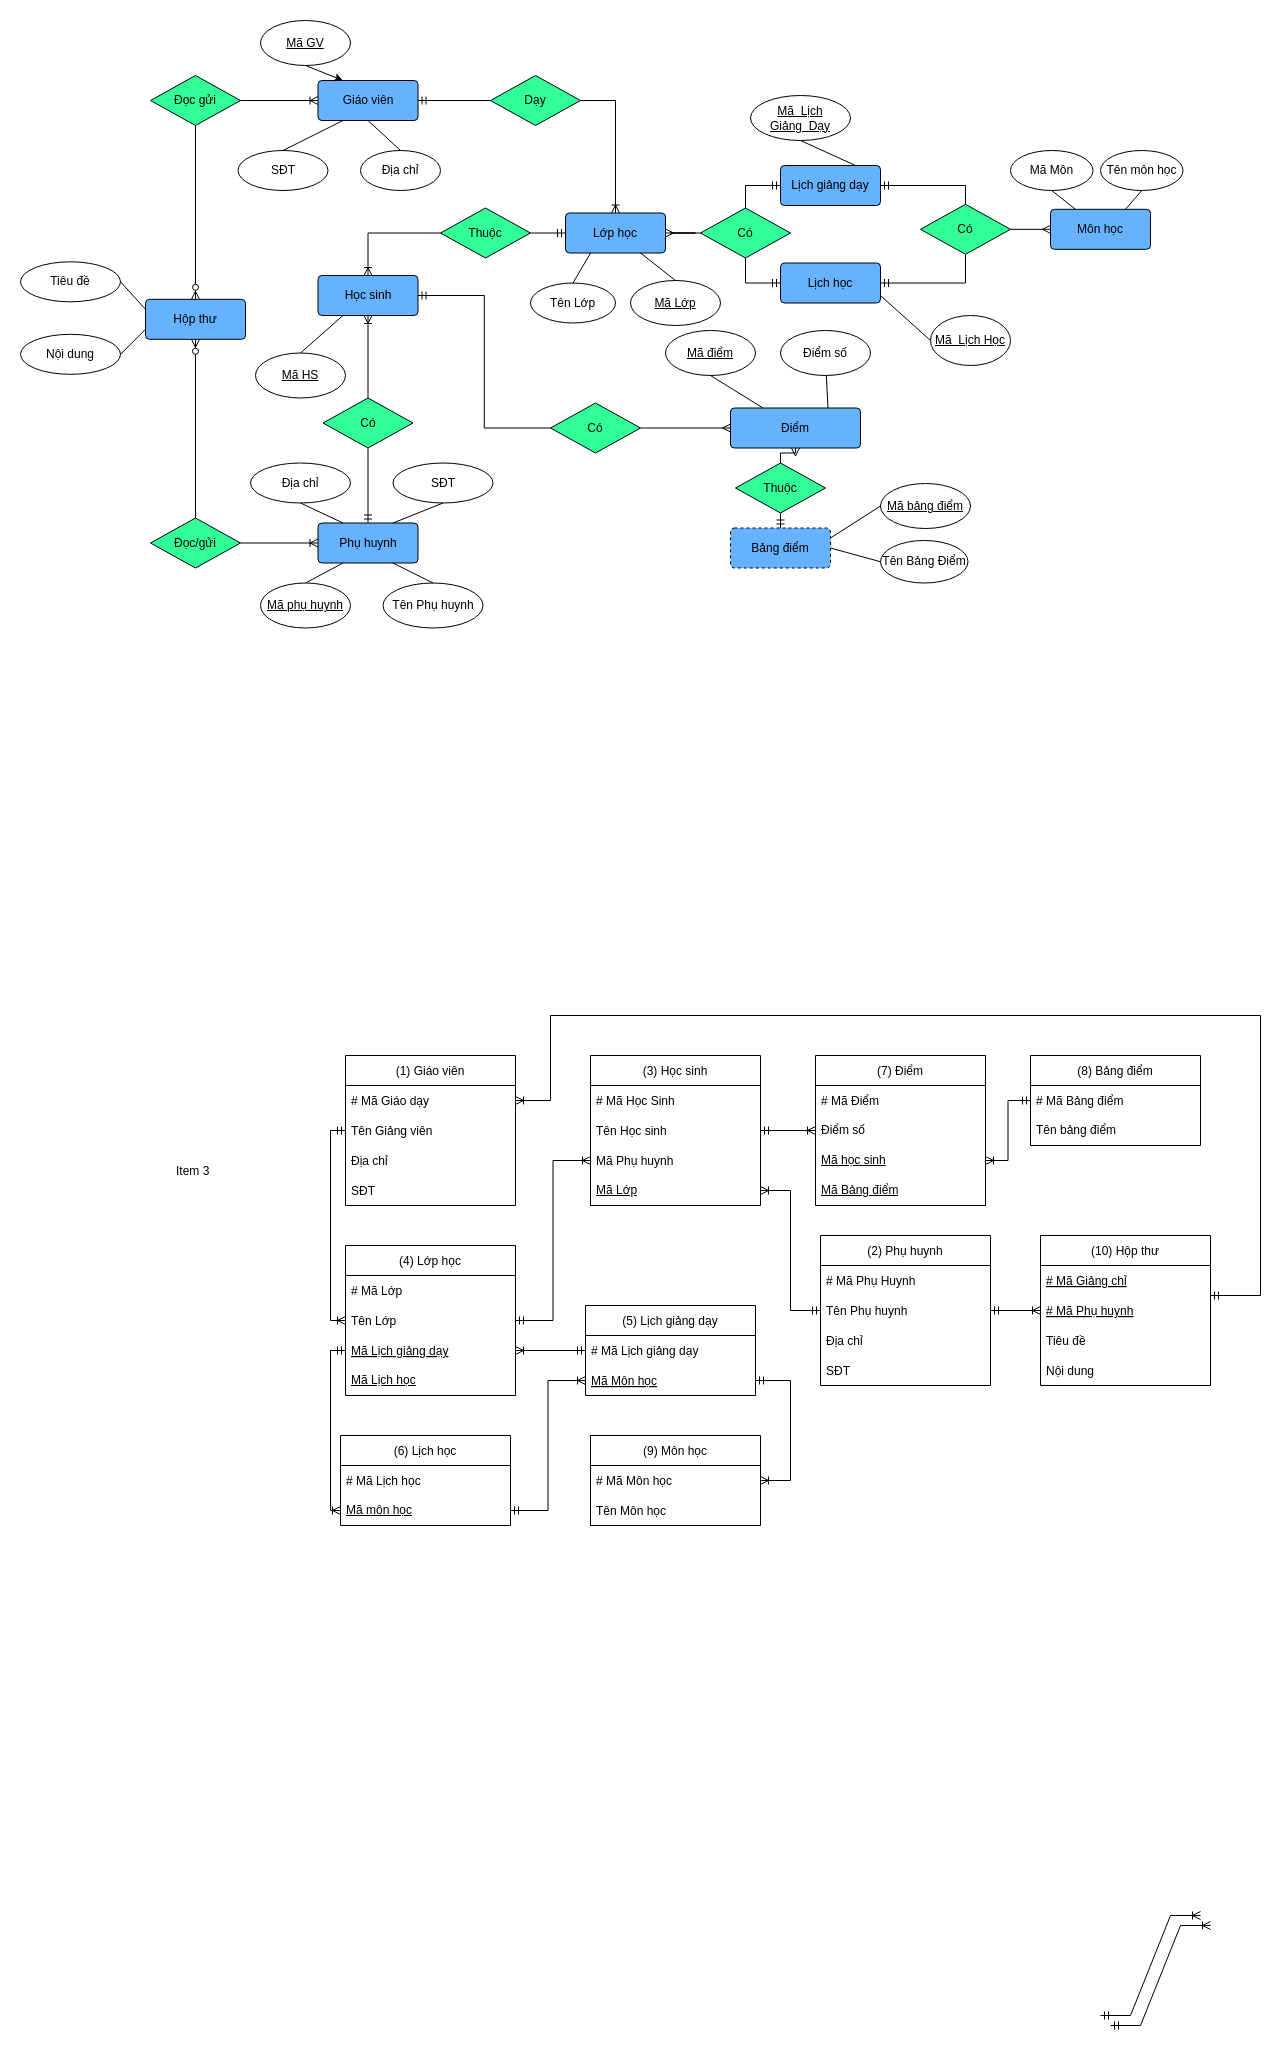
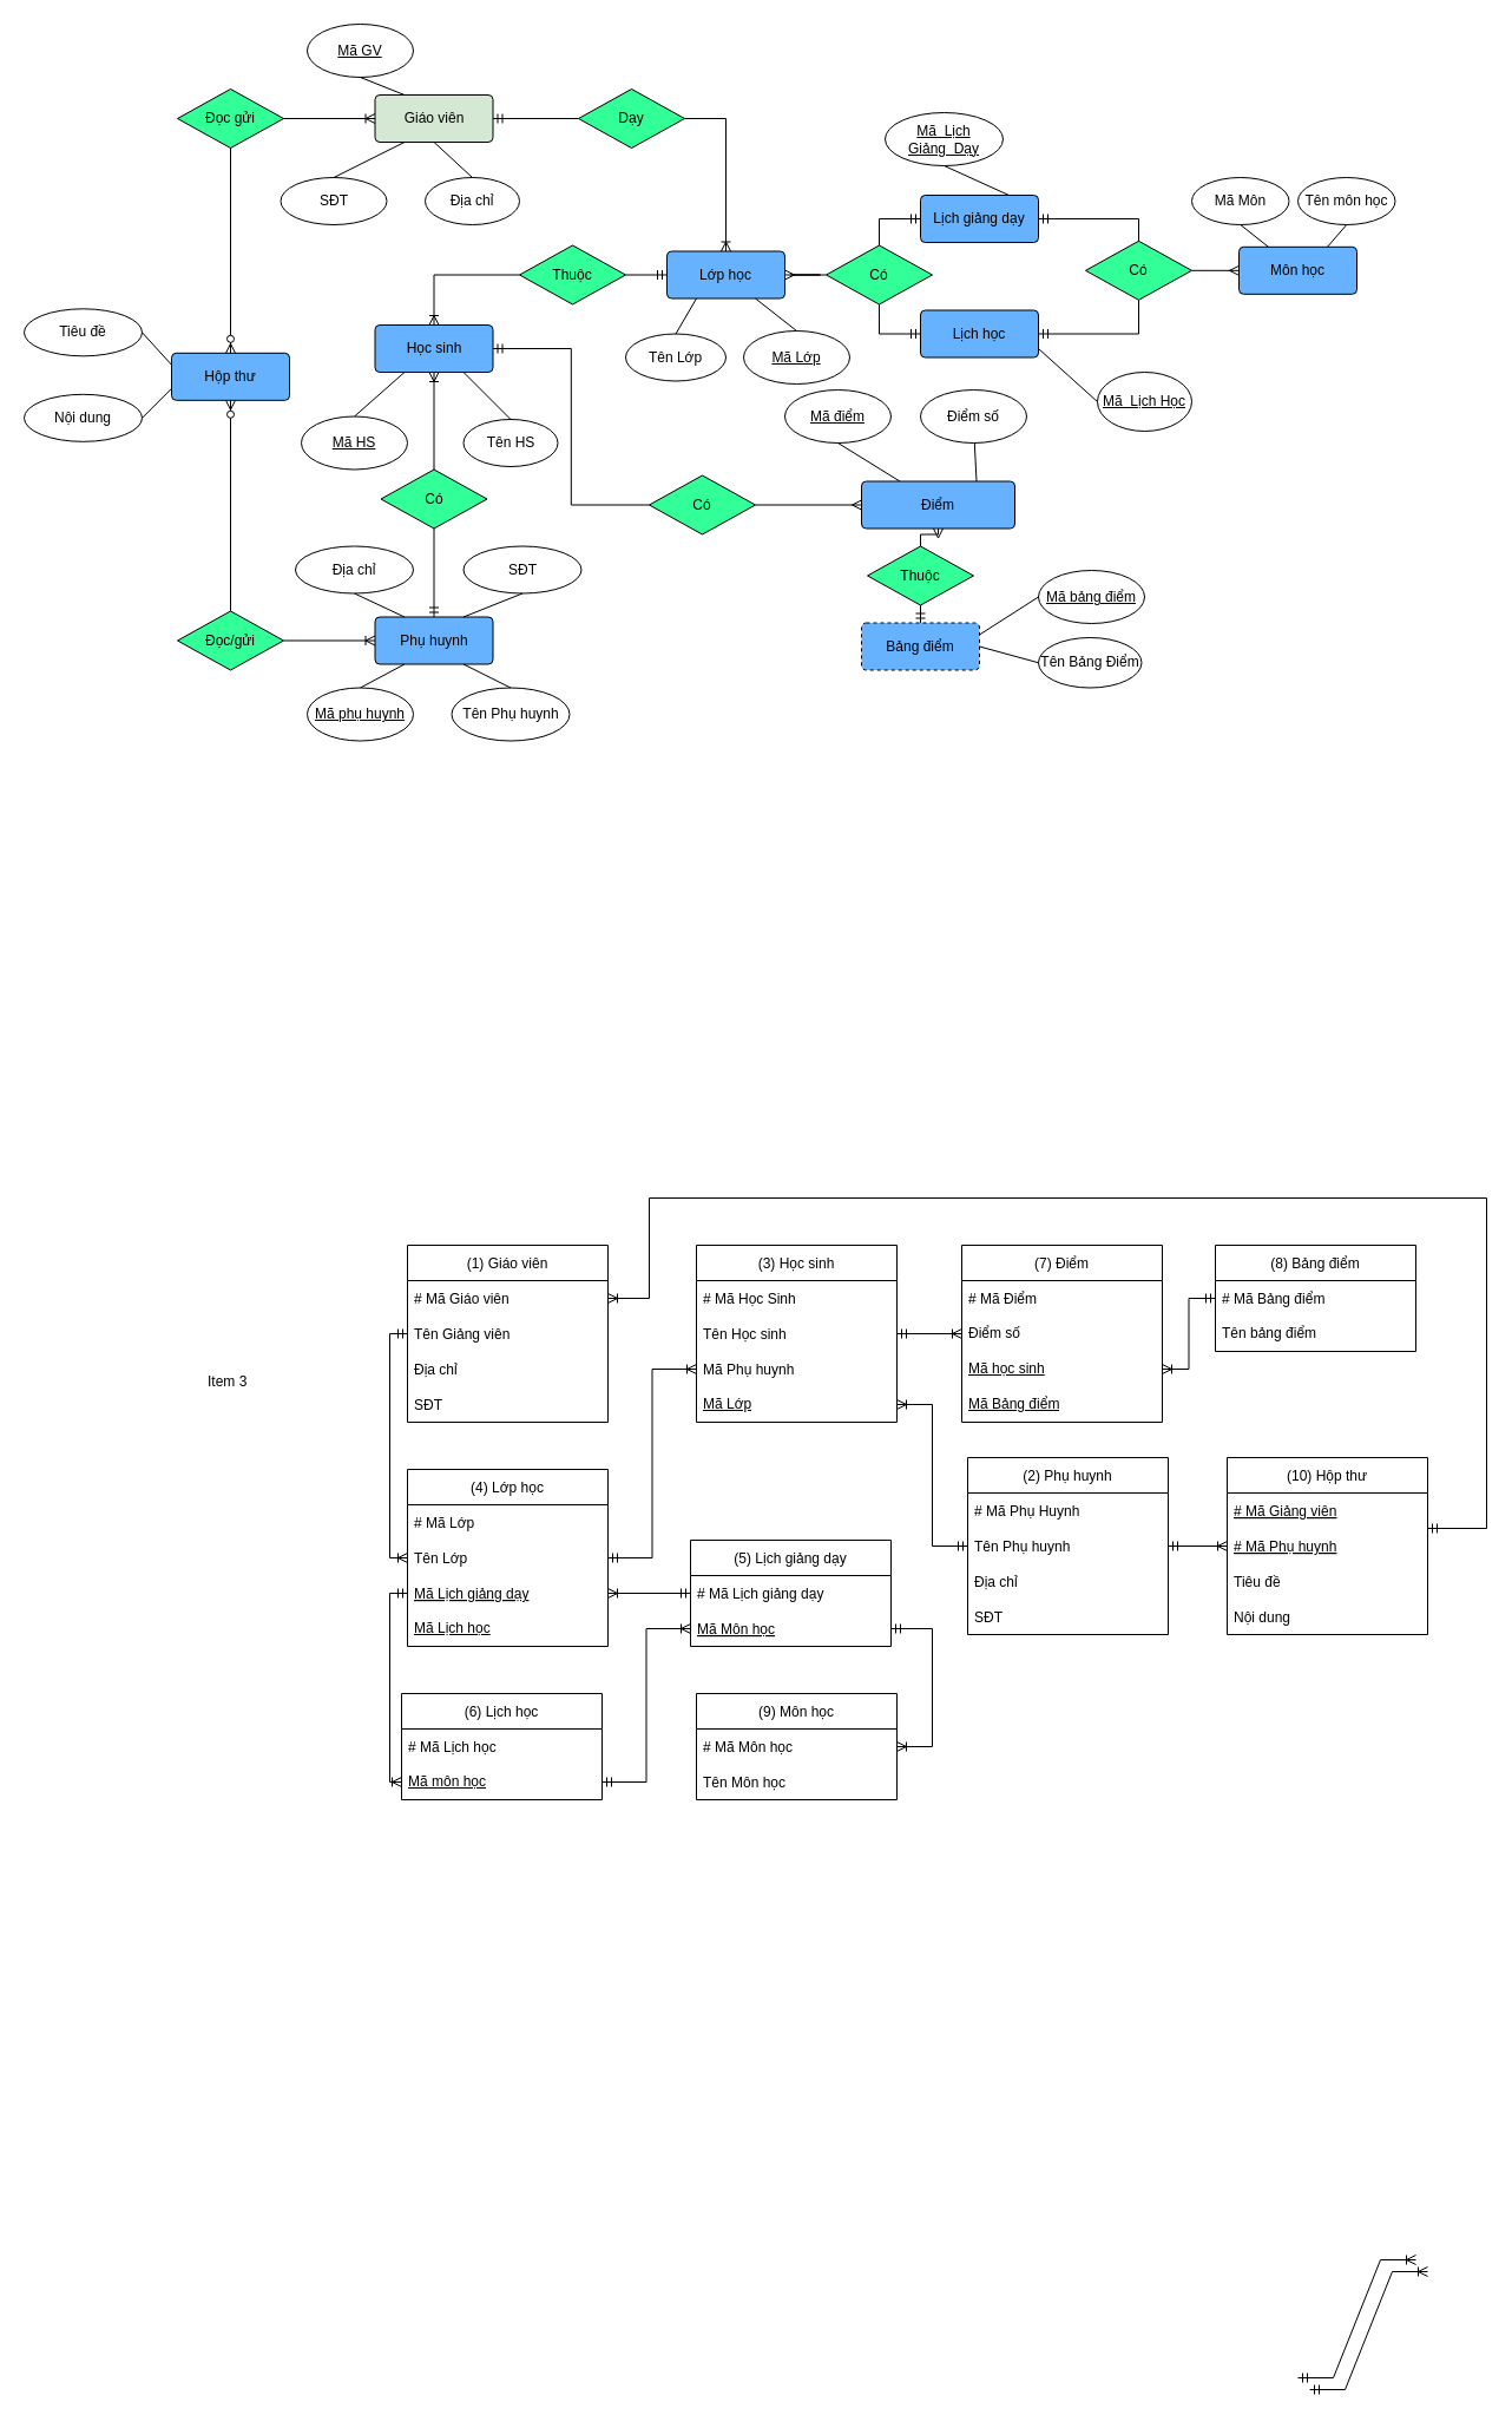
- <mxCell id="22" value="" style="endArrow=classic;html=1;rounded=0;exitX=0.5;exitY=1;exitDx=0;exitDy=0;entryX=0.25;entryY=0;entryDx=0;entryDy=0;" parent="1" source="17" target="4" edge="1"><mxGeometry relative="1" as="geometry"><mxPoint x="-30" y="85" as="sourcePoint" /><mxPoint x="130" y="85" as="targetPoint" /></mxGeometry></mxCell>
+ <mxCell id="22" value="" style="endArrow=none;html=1;rounded=0;exitX=0.5;exitY=1;exitDx=0;exitDy=0;entryX=0.25;entryY=0;entryDx=0;entryDy=0;" parent="1" source="17" target="4" edge="1"><mxGeometry relative="1" as="geometry"><mxPoint x="-30" y="85" as="sourcePoint" /><mxPoint x="130" y="85" as="targetPoint" /></mxGeometry></mxCell>
- <mxCell id="4" value="Giáo viên" style="rounded=1;arcSize=10;whiteSpace=wrap;html=1;align=center;fillColor=#66B2FF;" parent="1" vertex="1"><mxGeometry x="317.5" y="80" width="100" height="40" as="geometry" /></mxCell>
+ <mxCell id="4" value="Giáo viên" style="rounded=1;arcSize=10;whiteSpace=wrap;html=1;align=center;fillColor=#d5e8d4;" parent="1" vertex="1"><mxGeometry x="317.5" y="80" width="100" height="40" as="geometry" /></mxCell>
+ <mxCell id="28" value="" style="endArrow=none;html=1;rounded=0;entryX=0.75;entryY=1;entryDx=0;entryDy=0;exitX=0.5;exitY=0;exitDx=0;exitDy=0;" parent="1" source="26" target="5" edge="1"><mxGeometry width="50" height="50" relative="1" as="geometry"><mxPoint x="305" y="407.5" as="sourcePoint" /><mxPoint x="392.5" y="285" as="targetPoint" /></mxGeometry></mxCell>
+ <mxCell id="26" value="Tên HS" style="ellipse;whiteSpace=wrap;html=1;align=center;" parent="1" vertex="1"><mxGeometry x="392.5" y="355" width="80" height="40" as="geometry" /></mxCell>
- <mxCell id="79" value="# Mã Giáo dạy" style="text;strokeColor=none;fillColor=none;align=left;verticalAlign=middle;spacingLeft=4;spacingRight=4;overflow=hidden;points=[[0,0.5],[1,0.5]];portConstraint=eastwest;rotatable=0;" parent="78" vertex="1"><mxGeometry y="30" width="170" height="30" as="geometry" /></mxCell>
+ <mxCell id="79" value="# Mã Giáo viên" style="text;strokeColor=none;fillColor=none;align=left;verticalAlign=middle;spacingLeft=4;spacingRight=4;overflow=hidden;points=[[0,0.5],[1,0.5]];portConstraint=eastwest;rotatable=0;" parent="78" vertex="1"><mxGeometry y="30" width="170" height="30" as="geometry" /></mxCell>
- <mxCell id="114" value="# Mã Giảng chỉ" style="text;strokeColor=none;fillColor=none;align=left;verticalAlign=middle;spacingLeft=4;spacingRight=4;overflow=hidden;points=[[0,0.5],[1,0.5]];portConstraint=eastwest;rotatable=0;fontStyle=4" parent="113" vertex="1"><mxGeometry y="30" width="170" height="30" as="geometry" /></mxCell>
+ <mxCell id="114" value="# Mã Giảng viên" style="text;strokeColor=none;fillColor=none;align=left;verticalAlign=middle;spacingLeft=4;spacingRight=4;overflow=hidden;points=[[0,0.5],[1,0.5]];portConstraint=eastwest;rotatable=0;fontStyle=4" parent="113" vertex="1"><mxGeometry y="30" width="170" height="30" as="geometry" /></mxCell>
